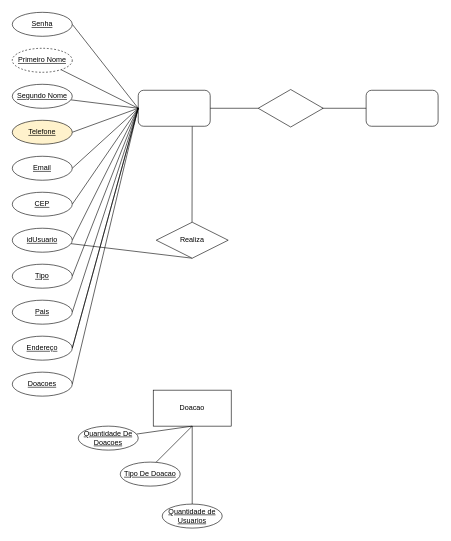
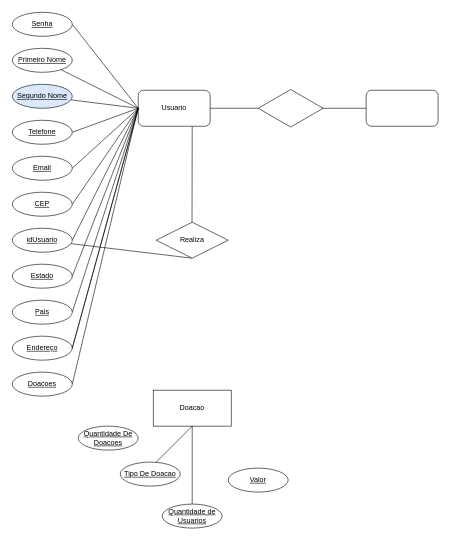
- <mxCell id="12" value="Primeiro Nome" style="ellipse;whiteSpace=wrap;html=1;align=center;fontStyle=4;dashed=1;" vertex="1" parent="1"><mxGeometry x="20" y="80" width="100" height="40" as="geometry" /></mxCell>
+ <mxCell id="12" value="Primeiro Nome" style="ellipse;whiteSpace=wrap;html=1;align=center;fontStyle=4;" vertex="1" parent="1"><mxGeometry x="20" y="80" width="100" height="40" as="geometry" /></mxCell>
- <mxCell id="14" value="Segundo Nome" style="ellipse;whiteSpace=wrap;html=1;align=center;fontStyle=4;" vertex="1" parent="1"><mxGeometry x="20" y="140" width="100" height="40" as="geometry" /></mxCell>
+ <mxCell id="14" value="Segundo Nome" style="ellipse;whiteSpace=wrap;html=1;align=center;fontStyle=4;fillColor=#dae8fc;" vertex="1" parent="1"><mxGeometry x="20" y="140" width="100" height="40" as="geometry" /></mxCell>
+ <mxCell id="8" value="Usuario" style="text;html=1;strokeColor=none;fillColor=none;align=center;verticalAlign=middle;whiteSpace=wrap;rounded=0;" vertex="1" parent="1"><mxGeometry x="260" y="165" width="60" height="30" as="geometry" /></mxCell>
- <mxCell id="16" value="Telefone" style="ellipse;whiteSpace=wrap;html=1;align=center;fontStyle=4;fillColor=#fff2cc;" vertex="1" parent="1"><mxGeometry x="20" y="200" width="100" height="40" as="geometry" /></mxCell>
+ <mxCell id="16" value="Telefone" style="ellipse;whiteSpace=wrap;html=1;align=center;fontStyle=4;" vertex="1" parent="1"><mxGeometry x="20" y="200" width="100" height="40" as="geometry" /></mxCell>
- <mxCell id="24" value="Tipo" style="ellipse;whiteSpace=wrap;html=1;align=center;fontStyle=4;" vertex="1" parent="1"><mxGeometry x="20" y="440" width="100" height="40" as="geometry" /></mxCell>
+ <mxCell id="24" value="Estado" style="ellipse;whiteSpace=wrap;html=1;align=center;fontStyle=4;" vertex="1" parent="1"><mxGeometry x="20" y="440" width="100" height="40" as="geometry" /></mxCell>
- <mxCell id="40" style="rounded=0;orthogonalLoop=1;jettySize=auto;html=1;endArrow=none;endFill=0;entryX=0.5;entryY=1;entryDx=0;entryDy=0;" edge="1" parent="1" source="41" target="34"><mxGeometry relative="1" as="geometry"><mxPoint x="320" y="711" as="targetPoint" /></mxGeometry></mxCell>
+ <mxCell id="39" value="Valor" style="ellipse;whiteSpace=wrap;html=1;align=center;fontStyle=4;" vertex="1" parent="1"><mxGeometry x="380" y="780" width="100" height="40" as="geometry" /></mxCell>
